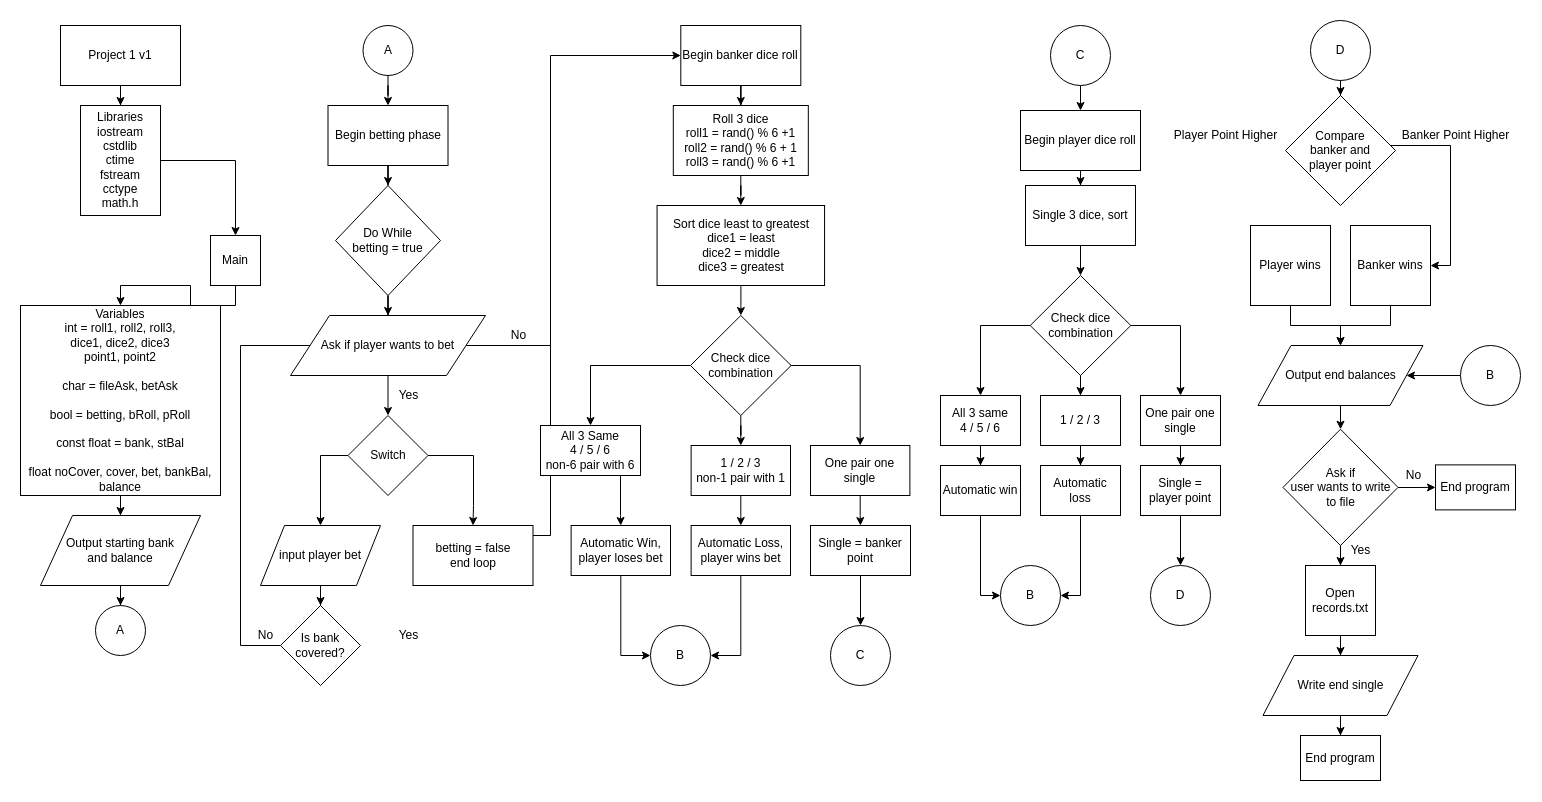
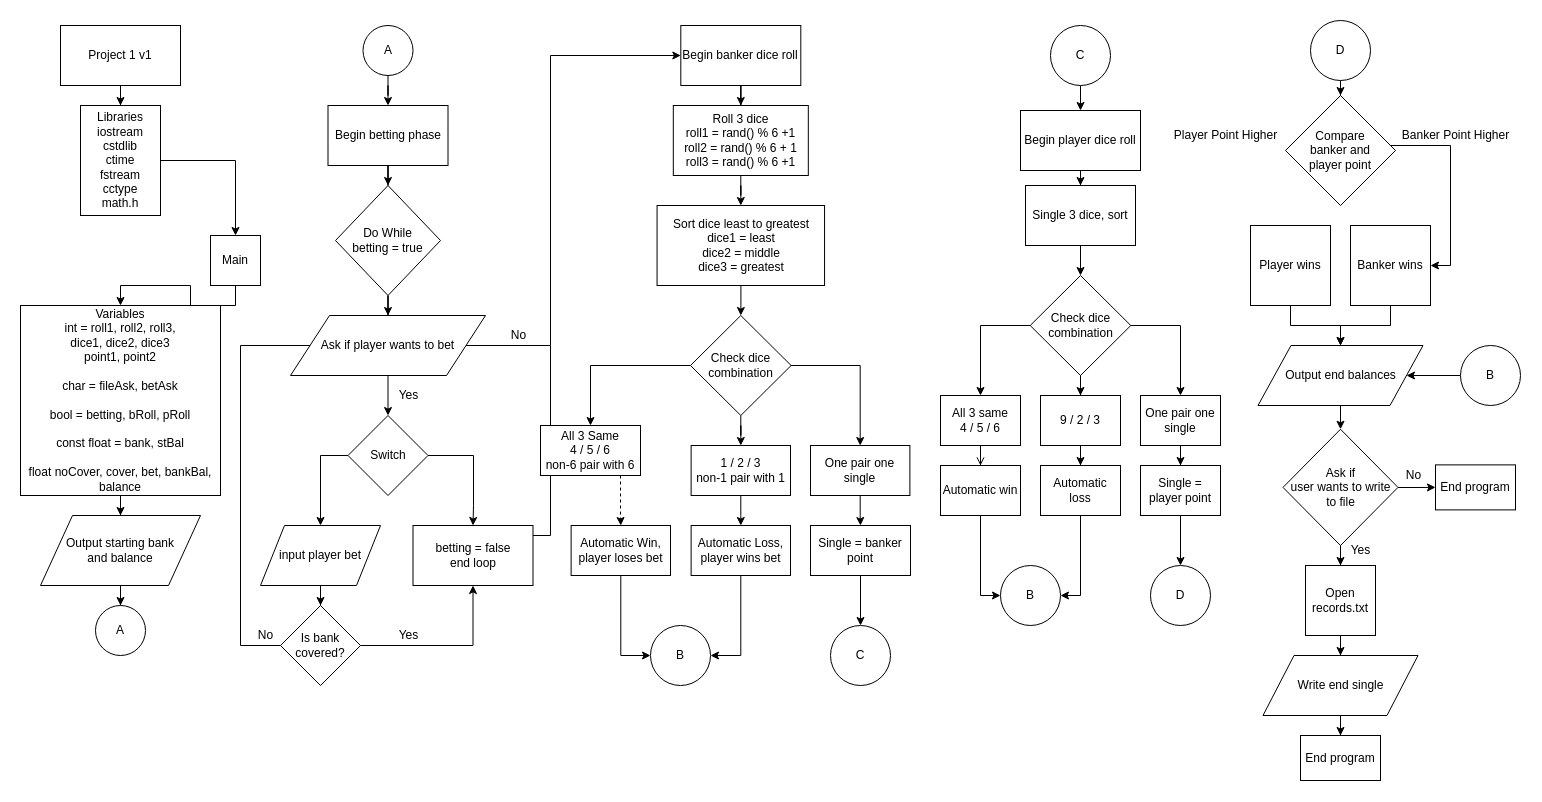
- <mxCell id="75" value="1 / 2 / 3" style="rounded=0;whiteSpace=wrap;html=1;" vertex="1" parent="1"><mxGeometry x="1040" y="395" width="80" height="50" as="geometry" /></mxCell>
+ <mxCell id="75" value="9 / 2 / 3" style="rounded=0;whiteSpace=wrap;html=1;" vertex="1" parent="1"><mxGeometry x="1040" y="395" width="80" height="50" as="geometry" /></mxCell>
- <mxCell id="70" style="edgeStyle=orthogonalEdgeStyle;rounded=0;orthogonalLoop=1;jettySize=auto;html=1;endArrow=classic;endFill=1;" edge="1" parent="1" source="71" target="73"><mxGeometry relative="1" as="geometry" /></mxCell>
+ <mxCell id="70" style="edgeStyle=orthogonalEdgeStyle;rounded=0;orthogonalLoop=1;jettySize=auto;html=1;endArrow=open;endFill=1;" edge="1" parent="1" source="71" target="73"><mxGeometry relative="1" as="geometry" /></mxCell>
- <mxCell id="46" style="edgeStyle=orthogonalEdgeStyle;rounded=0;orthogonalLoop=1;jettySize=auto;html=1;entryX=0.5;entryY=0;entryDx=0;entryDy=0;endArrow=classic;endFill=1;" edge="1" parent="1" source="47" target="49"><mxGeometry relative="1" as="geometry"><Array as="points"><mxPoint x="620" y="515" /><mxPoint x="620" y="515" /></Array></mxGeometry></mxCell>
+ <mxCell id="46" style="edgeStyle=orthogonalEdgeStyle;rounded=0;orthogonalLoop=1;jettySize=auto;html=1;entryX=0.5;entryY=0;entryDx=0;entryDy=0;endArrow=classic;endFill=1;dashed=1;" edge="1" parent="1" source="47" target="49"><mxGeometry relative="1" as="geometry"><Array as="points"><mxPoint x="620" y="515" /><mxPoint x="620" y="515" /></Array></mxGeometry></mxCell>
+ <mxCell id="31" style="edgeStyle=orthogonalEdgeStyle;rounded=0;orthogonalLoop=1;jettySize=auto;html=1;entryX=0.5;entryY=1;entryDx=0;entryDy=0;endArrow=classic;endFill=1;" edge="1" parent="1" source="33" target="26"><mxGeometry relative="1" as="geometry" /></mxCell>
